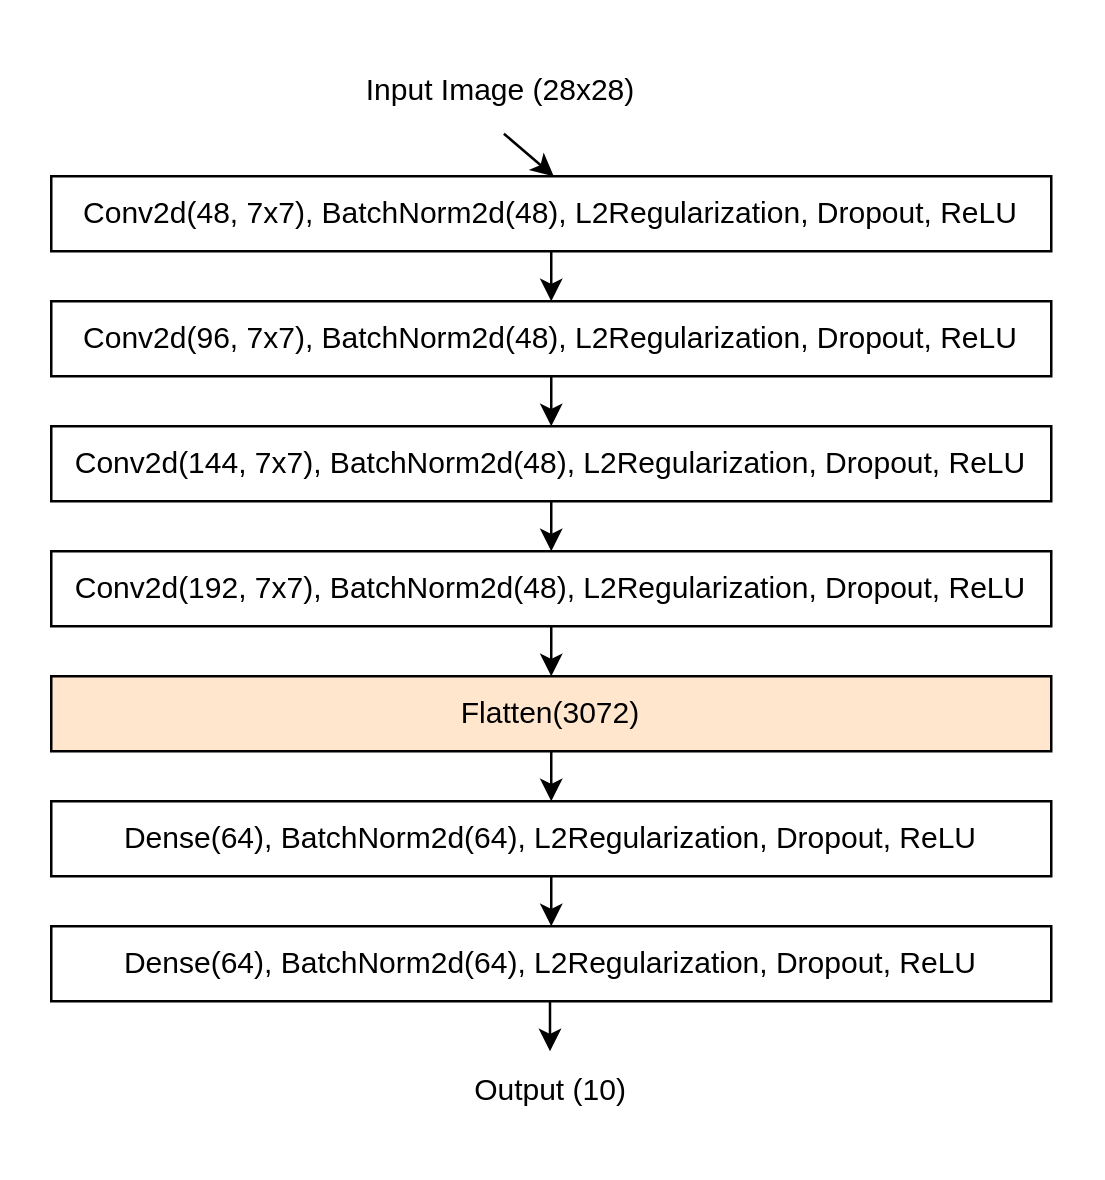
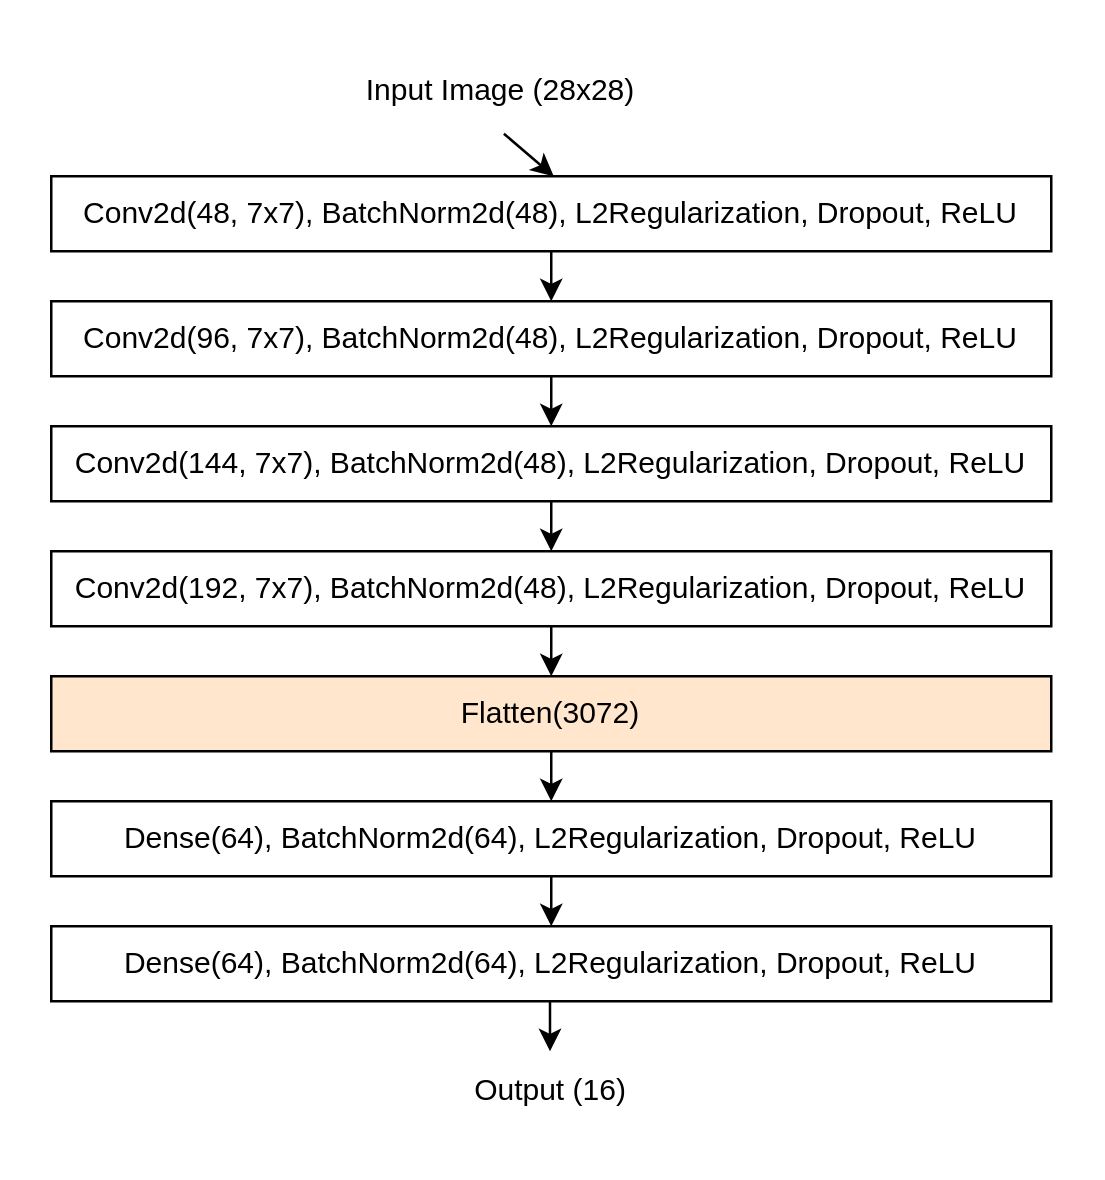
- <mxCell id="12" value="Output (10)" style="text;strokeColor=none;fillColor=none;align=center;verticalAlign=middle;spacingLeft=4;spacingRight=4;overflow=hidden;points=[[0,0.5],[1,0.5]];portConstraint=eastwest;rotatable=0;" vertex="1" parent="1"><mxGeometry x="145" y="420" width="150" height="30" as="geometry" /></mxCell>
+ <mxCell id="12" value="Output (16)" style="text;strokeColor=none;fillColor=none;align=center;verticalAlign=middle;spacingLeft=4;spacingRight=4;overflow=hidden;points=[[0,0.5],[1,0.5]];portConstraint=eastwest;rotatable=0;" vertex="1" parent="1"><mxGeometry x="145" y="420" width="150" height="30" as="geometry" /></mxCell>
